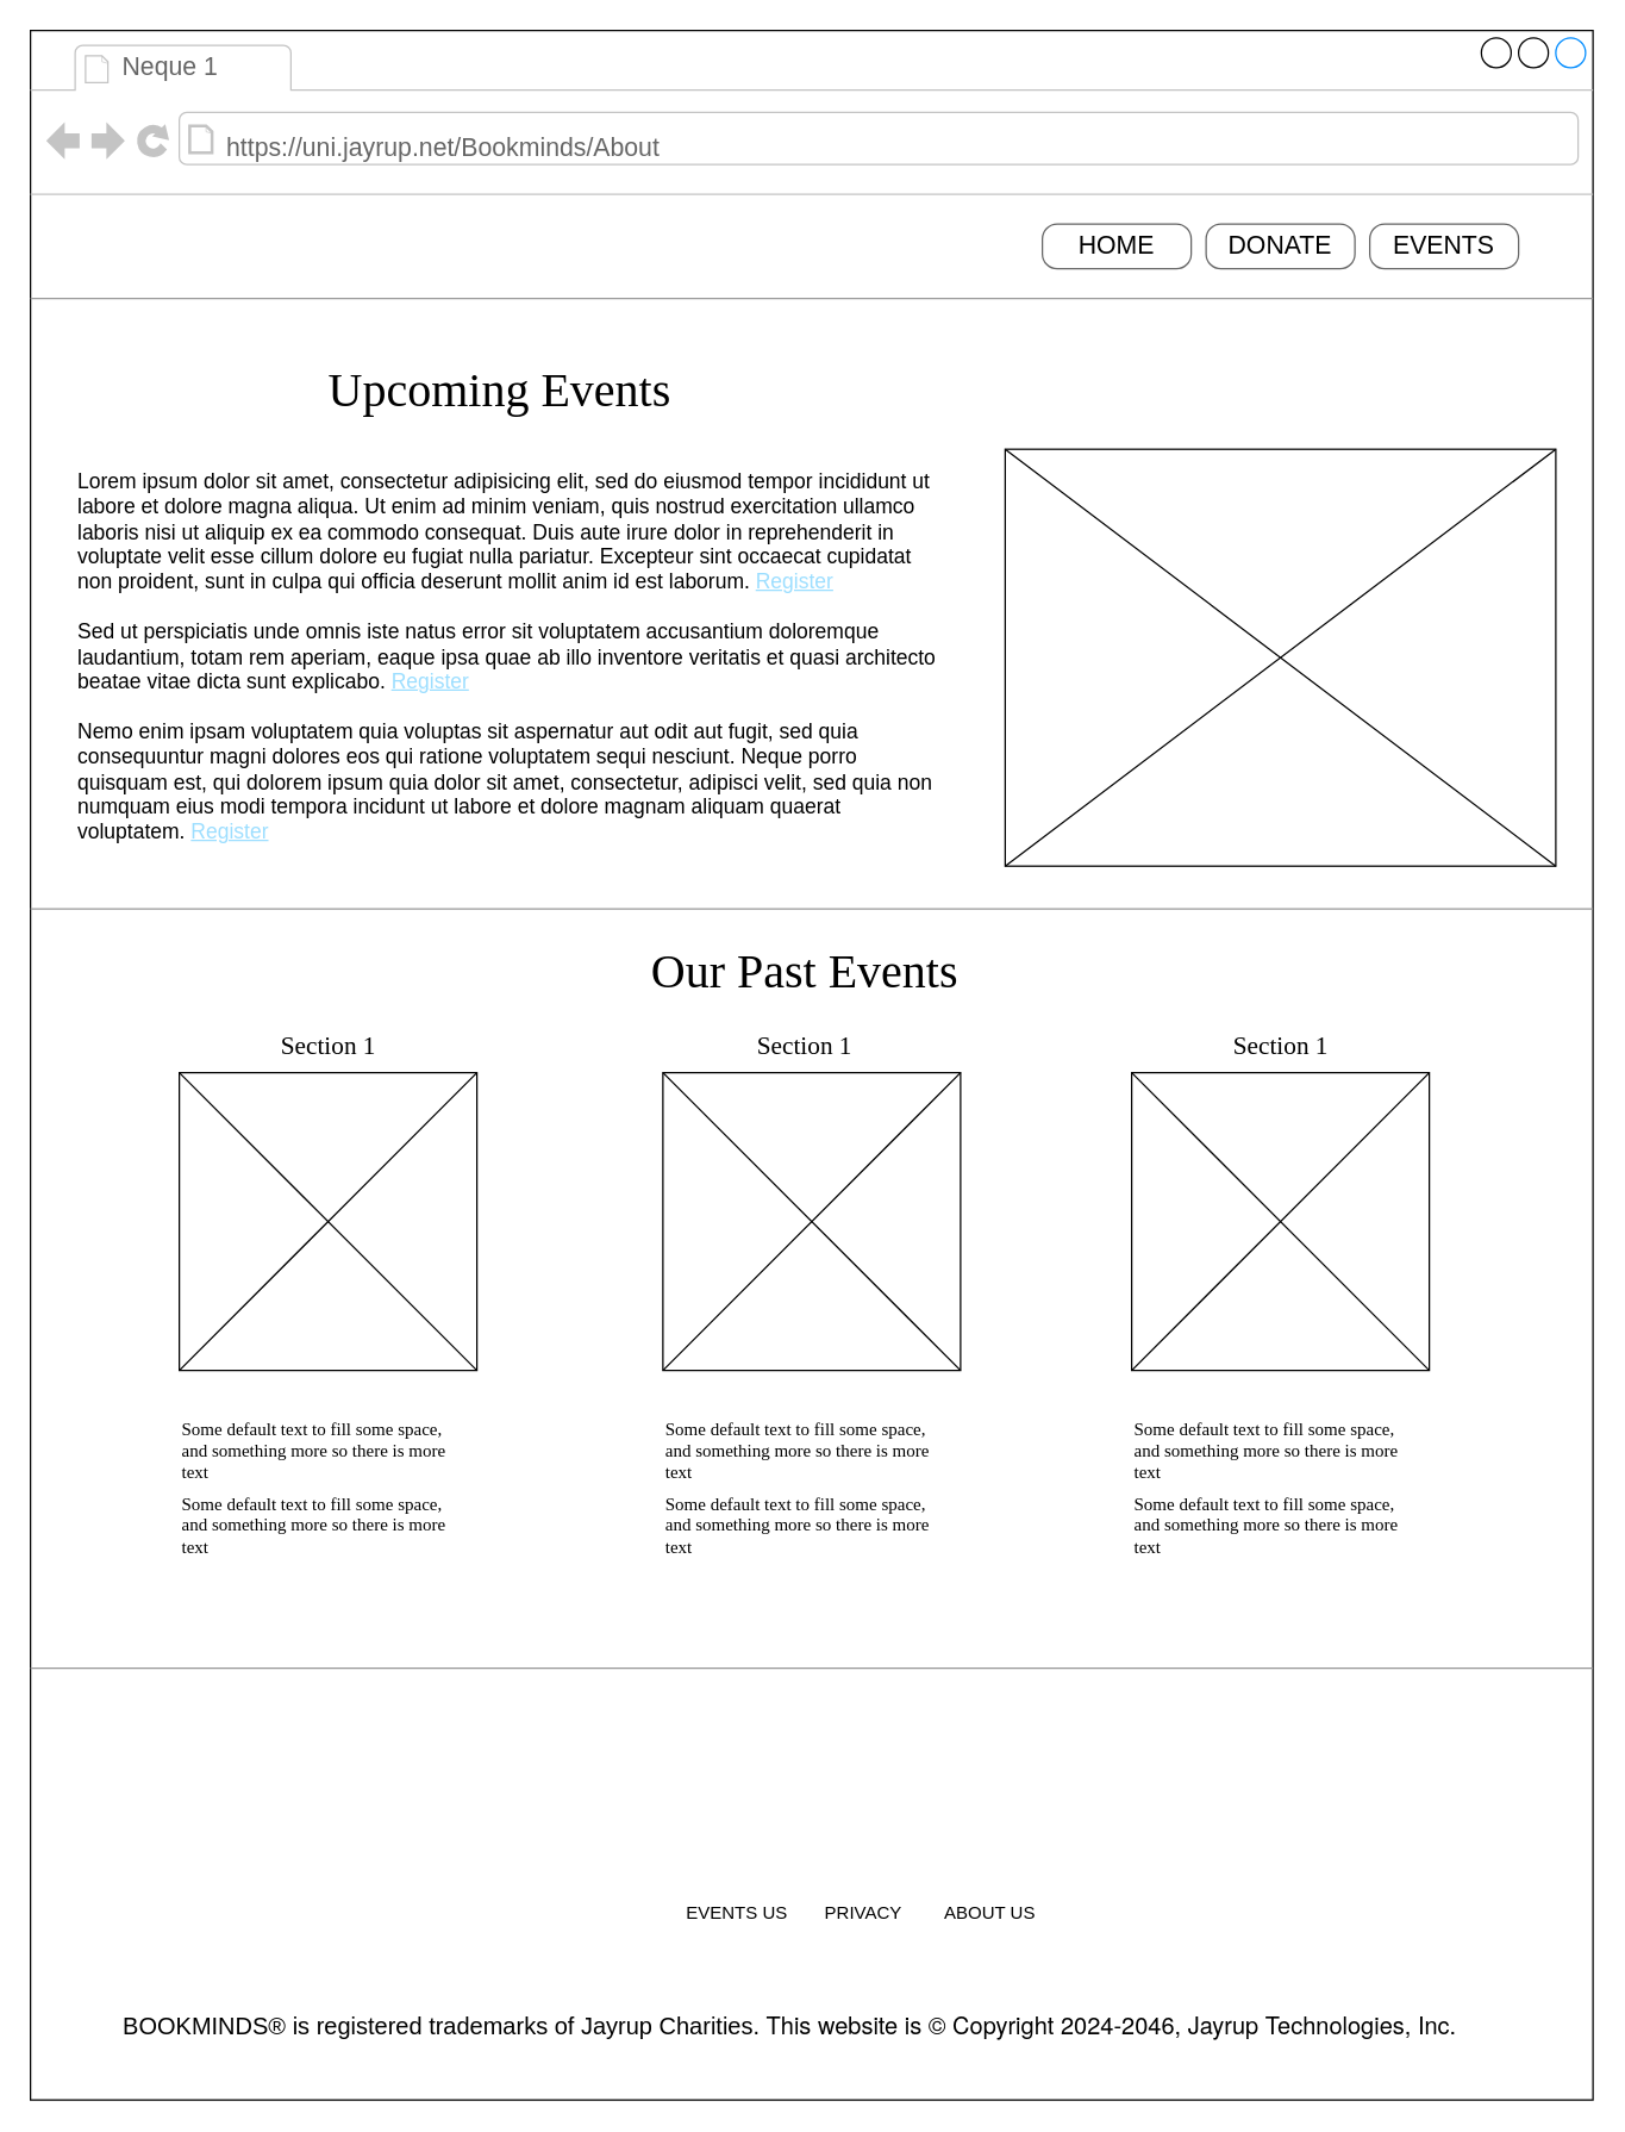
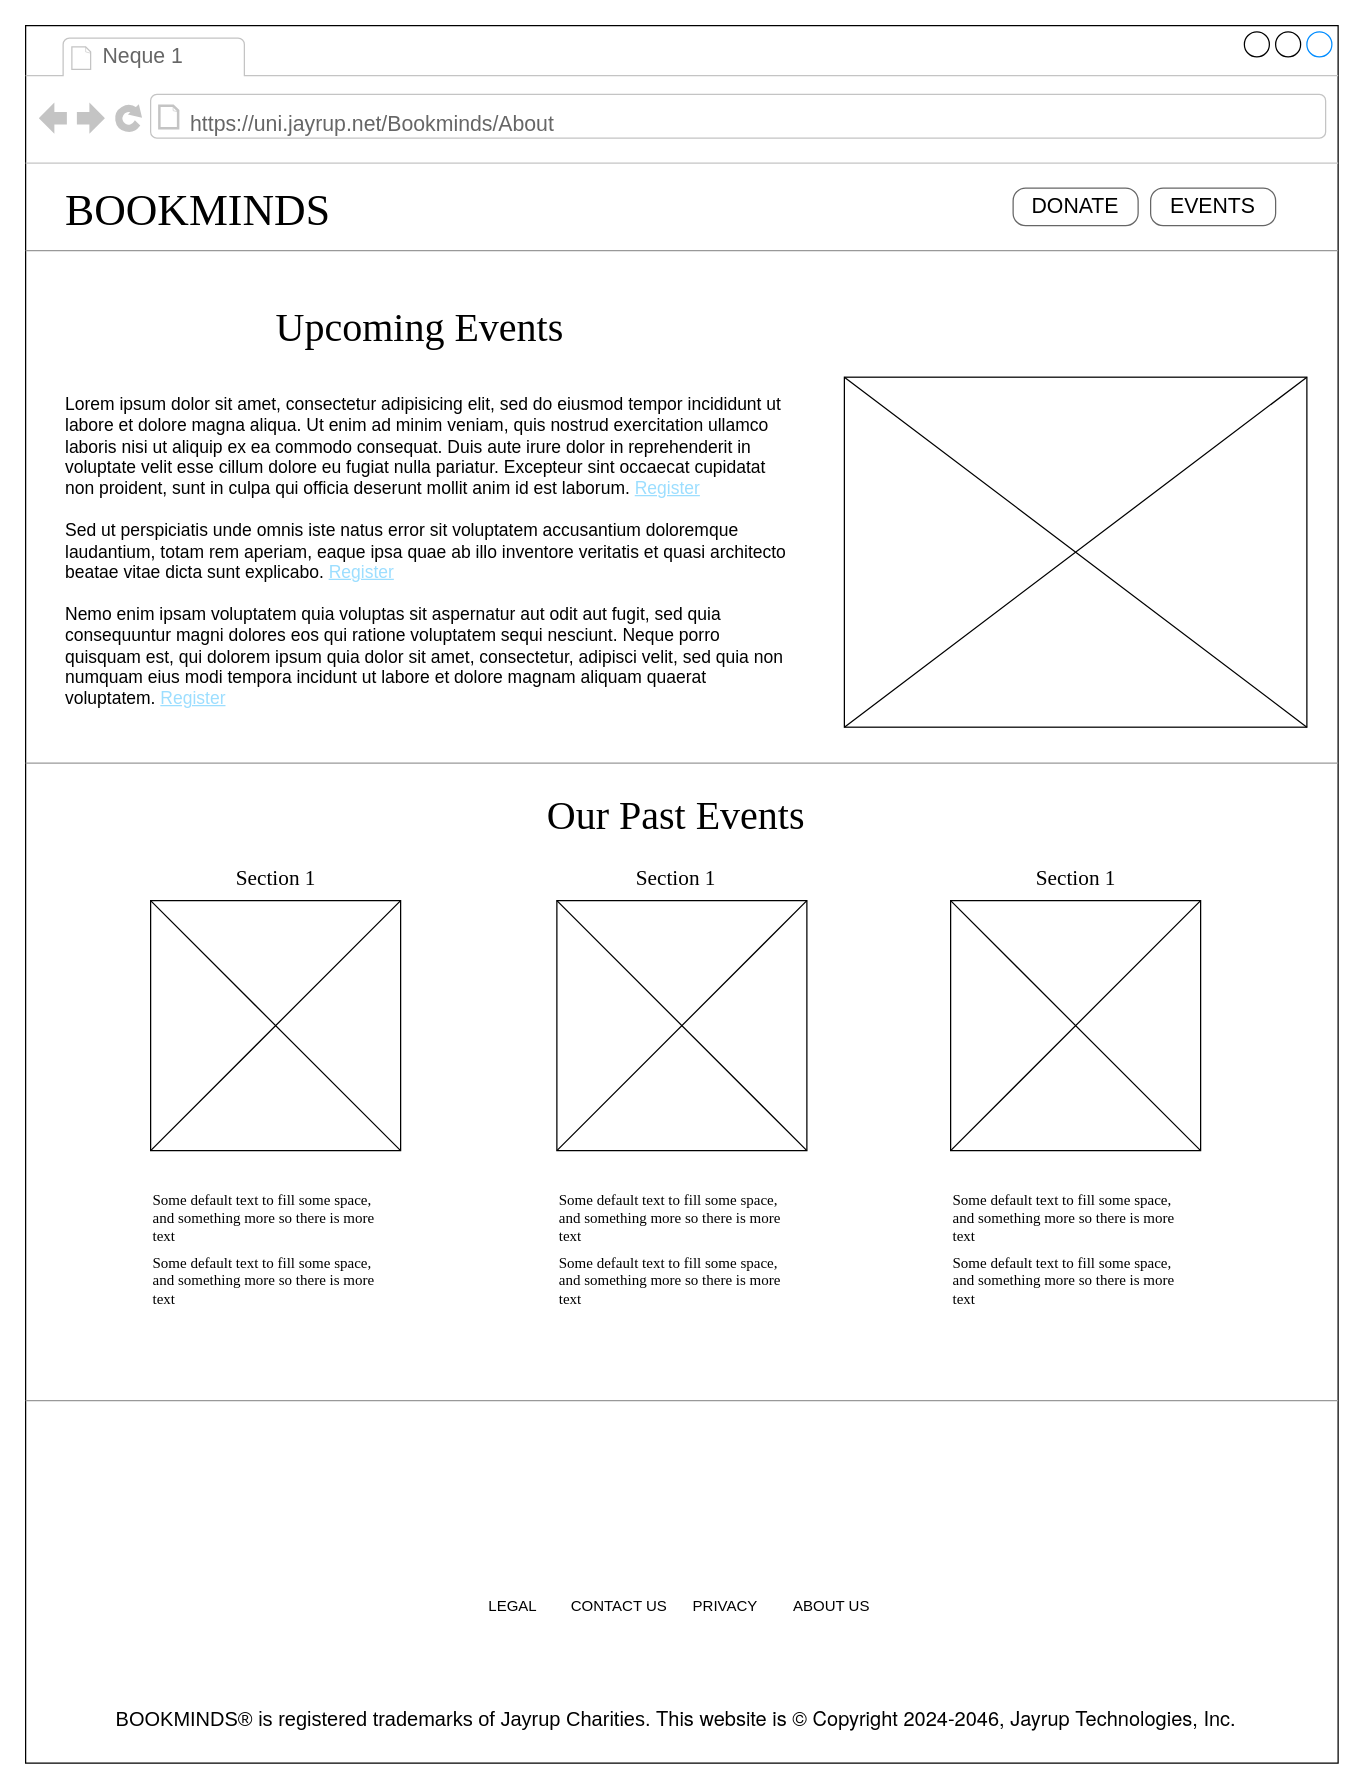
+ <mxCell id="5" value="BOOKMINDS" style="text;html=1;points=[];align=left;verticalAlign=top;spacingTop=-4;fontSize=35;fontFamily=Verdana" parent="2" vertex="1"><mxGeometry x="30" y="125" width="220" height="40" as="geometry" /></mxCell>
- <mxCell id="9" value="HOME" style="strokeWidth=1;shadow=0;dashed=0;align=center;html=1;shape=mxgraph.mockup.buttons.button;strokeColor=#666666;mainText=;buttonStyle=round;fontSize=17;fontStyle=0;fillColor=none;whiteSpace=wrap;rounded=0;labelBackgroundColor=none;" parent="2" vertex="1"><mxGeometry x="680" y="130" width="100" height="30" as="geometry" /></mxCell>
+ <mxCell id="33" value="LEGAL" style="text;html=1;align=center;verticalAlign=middle;whiteSpace=wrap;rounded=0;" parent="2" vertex="1"><mxGeometry x="360" y="1250" width="60" height="30" as="geometry" /></mxCell>
- <mxCell id="34" value="EVENTS US" style="text;html=1;align=center;verticalAlign=middle;whiteSpace=wrap;rounded=0;" parent="2" vertex="1"><mxGeometry x="435" y="1250" width="80" height="30" as="geometry" /></mxCell>
+ <mxCell id="34" value="CONTACT US" style="text;html=1;align=center;verticalAlign=middle;whiteSpace=wrap;rounded=0;" parent="2" vertex="1"><mxGeometry x="435" y="1250" width="80" height="30" as="geometry" /></mxCell>
- <mxCell id="28" value="&lt;font style=&quot;font-size: 16px;&quot;&gt;BOOKMINDS® is registered trademarks of&amp;nbsp;Jayrup Charities.&lt;span style=&quot;font-family: &amp;quot;Source Sans Pro&amp;quot;, &amp;quot;Helvetica Neue&amp;quot;, Helvetica, Arial, &amp;quot;Lucida Grande&amp;quot;, sans-serif;&quot;&gt;&amp;nbsp;This website is © Copyright 2024-2046, Jayrup Technologies, Inc.&lt;/span&gt;&lt;/font&gt;" style="text;html=1;align=center;verticalAlign=middle;resizable=0;points=[];autosize=1;" parent="2" vertex="1"><mxGeometry x="55" y="1325" width="910" height="30" as="geometry" /></mxCell>
+ <mxCell id="28" value="&lt;font style=&quot;font-size: 16px;&quot;&gt;BOOKMINDS® is registered trademarks of&amp;nbsp;Jayrup Charities.&lt;span style=&quot;font-family: &amp;quot;Source Sans Pro&amp;quot;, &amp;quot;Helvetica Neue&amp;quot;, Helvetica, Arial, &amp;quot;Lucida Grande&amp;quot;, sans-serif;&quot;&gt;&amp;nbsp;This website is © Copyright 2024-2046, Jayrup Technologies, Inc.&lt;/span&gt;&lt;/font&gt;" style="text;html=1;align=center;verticalAlign=middle;resizable=0;points=[];autosize=1;" parent="2" vertex="1"><mxGeometry x="65" y="1340" width="910" height="30" as="geometry" /></mxCell>
